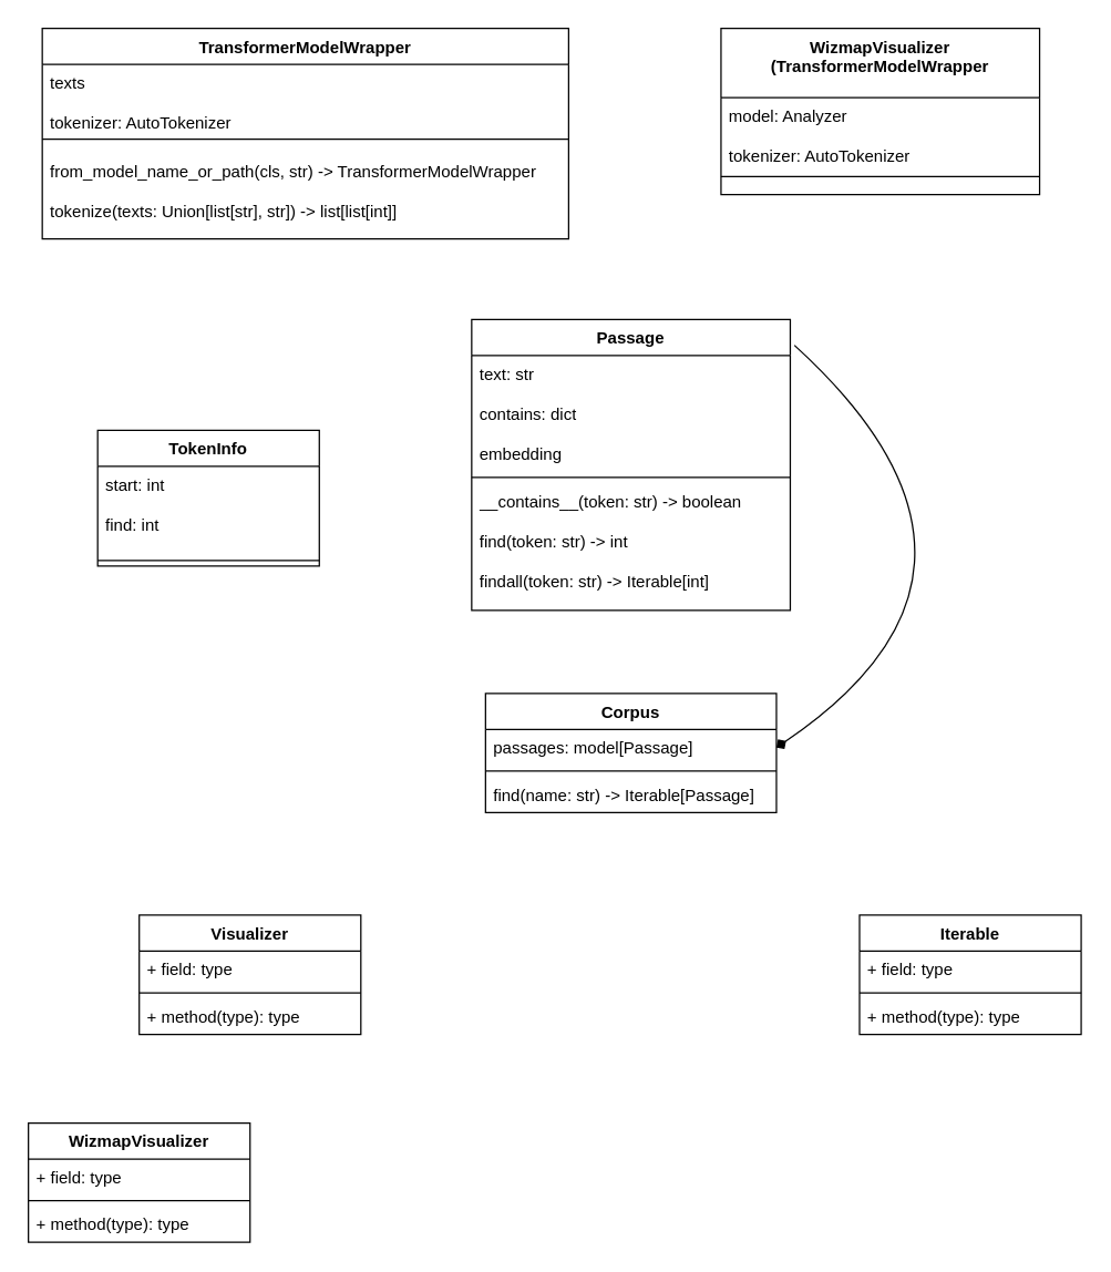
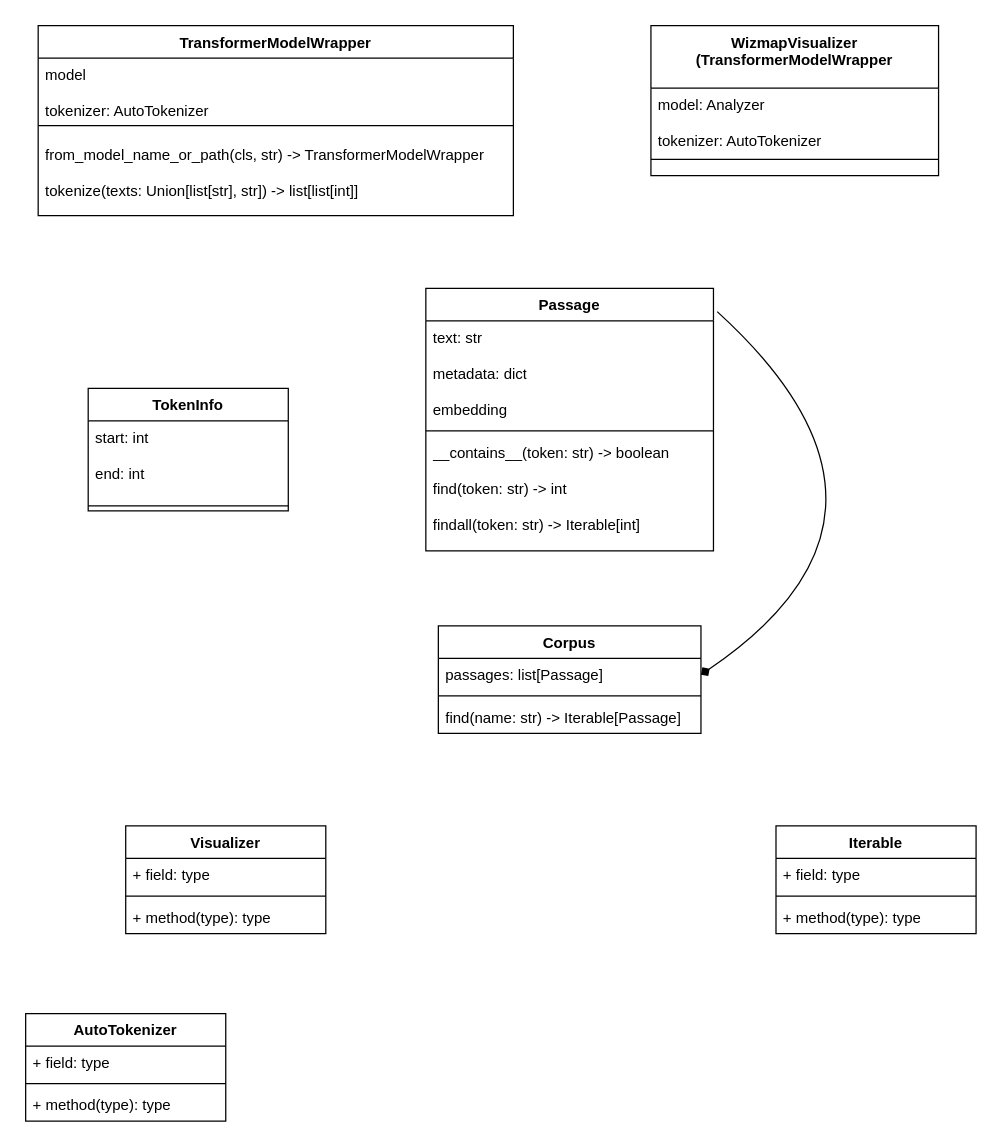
- <mxCell id="11" value="&lt;div&gt;texts&lt;br&gt;&lt;br&gt;&lt;/div&gt;&lt;div&gt;tokenizer: AutoTokenizer&lt;/div&gt;" style="text;strokeColor=none;fillColor=none;align=left;verticalAlign=top;spacingLeft=4;spacingRight=4;overflow=hidden;rotatable=0;points=[[0,0.5],[1,0.5]];portConstraint=eastwest;whiteSpace=wrap;html=1;" parent="10" vertex="1"><mxGeometry y="26" width="380" height="44" as="geometry" /></mxCell>
+ <mxCell id="11" value="&lt;div&gt;model&lt;br&gt;&lt;br&gt;&lt;/div&gt;&lt;div&gt;tokenizer: AutoTokenizer&lt;/div&gt;" style="text;strokeColor=none;fillColor=none;align=left;verticalAlign=top;spacingLeft=4;spacingRight=4;overflow=hidden;rotatable=0;points=[[0,0.5],[1,0.5]];portConstraint=eastwest;whiteSpace=wrap;html=1;" parent="10" vertex="1"><mxGeometry y="26" width="380" height="44" as="geometry" /></mxCell>
- <mxCell id="7" value="&lt;div&gt;text: str&lt;/div&gt;&lt;div&gt;&lt;br&gt;&lt;/div&gt;&lt;div&gt;contains: dict&lt;/div&gt;&lt;div&gt;&lt;br&gt;&lt;/div&gt;&lt;div&gt;embedding&lt;br&gt;&lt;/div&gt;" style="text;strokeColor=none;fillColor=none;align=left;verticalAlign=top;spacingLeft=4;spacingRight=4;overflow=hidden;rotatable=0;points=[[0,0.5],[1,0.5]];portConstraint=eastwest;whiteSpace=wrap;html=1;" parent="6" vertex="1"><mxGeometry y="26" width="230" height="84" as="geometry" /></mxCell>
+ <mxCell id="7" value="&lt;div&gt;text: str&lt;/div&gt;&lt;div&gt;&lt;br&gt;&lt;/div&gt;&lt;div&gt;metadata: dict&lt;/div&gt;&lt;div&gt;&lt;br&gt;&lt;/div&gt;&lt;div&gt;embedding&lt;br&gt;&lt;/div&gt;" style="text;strokeColor=none;fillColor=none;align=left;verticalAlign=top;spacingLeft=4;spacingRight=4;overflow=hidden;rotatable=0;points=[[0,0.5],[1,0.5]];portConstraint=eastwest;whiteSpace=wrap;html=1;" parent="6" vertex="1"><mxGeometry y="26" width="230" height="84" as="geometry" /></mxCell>
- <mxCell id="31" value="&lt;div&gt;start: int&lt;/div&gt;&lt;div&gt;&lt;br&gt;&lt;/div&gt;&lt;div&gt;find: int&lt;br&gt;&lt;/div&gt;" style="text;strokeColor=none;fillColor=none;align=left;verticalAlign=top;spacingLeft=4;spacingRight=4;overflow=hidden;rotatable=0;points=[[0,0.5],[1,0.5]];portConstraint=eastwest;whiteSpace=wrap;html=1;" vertex="1" parent="30"><mxGeometry y="26" width="160" height="64" as="geometry" /></mxCell>
+ <mxCell id="31" value="&lt;div&gt;start: int&lt;/div&gt;&lt;div&gt;&lt;br&gt;&lt;/div&gt;&lt;div&gt;end: int&lt;br&gt;&lt;/div&gt;" style="text;strokeColor=none;fillColor=none;align=left;verticalAlign=top;spacingLeft=4;spacingRight=4;overflow=hidden;rotatable=0;points=[[0,0.5],[1,0.5]];portConstraint=eastwest;whiteSpace=wrap;html=1;" vertex="1" parent="30"><mxGeometry y="26" width="160" height="64" as="geometry" /></mxCell>
- <mxCell id="3" value="passages: model[Passage]" style="text;strokeColor=none;fillColor=none;align=left;verticalAlign=top;spacingLeft=4;spacingRight=4;overflow=hidden;rotatable=0;points=[[0,0.5],[1,0.5]];portConstraint=eastwest;whiteSpace=wrap;html=1;" parent="2" vertex="1"><mxGeometry y="26" width="210" height="26" as="geometry" /></mxCell>
+ <mxCell id="3" value="passages: list[Passage]" style="text;strokeColor=none;fillColor=none;align=left;verticalAlign=top;spacingLeft=4;spacingRight=4;overflow=hidden;rotatable=0;points=[[0,0.5],[1,0.5]];portConstraint=eastwest;whiteSpace=wrap;html=1;" parent="2" vertex="1"><mxGeometry y="26" width="210" height="26" as="geometry" /></mxCell>
- <mxCell id="26" value="WizmapVisualizer" style="swimlane;fontStyle=1;align=center;verticalAlign=top;childLayout=stackLayout;horizontal=1;startSize=26;horizontalStack=0;resizeParent=1;resizeParentMax=0;resizeLast=0;collapsible=1;marginBottom=0;whiteSpace=wrap;html=1;" parent="1" vertex="1"><mxGeometry y="810" width="160" height="86" as="geometry" x="20" /></mxCell>
+ <mxCell id="26" value="AutoTokenizer" style="swimlane;fontStyle=1;align=center;verticalAlign=top;childLayout=stackLayout;horizontal=1;startSize=26;horizontalStack=0;resizeParent=1;resizeParentMax=0;resizeLast=0;collapsible=1;marginBottom=0;whiteSpace=wrap;html=1;" parent="1" vertex="1"><mxGeometry y="810" width="160" height="86" as="geometry" x="20" /></mxCell>
